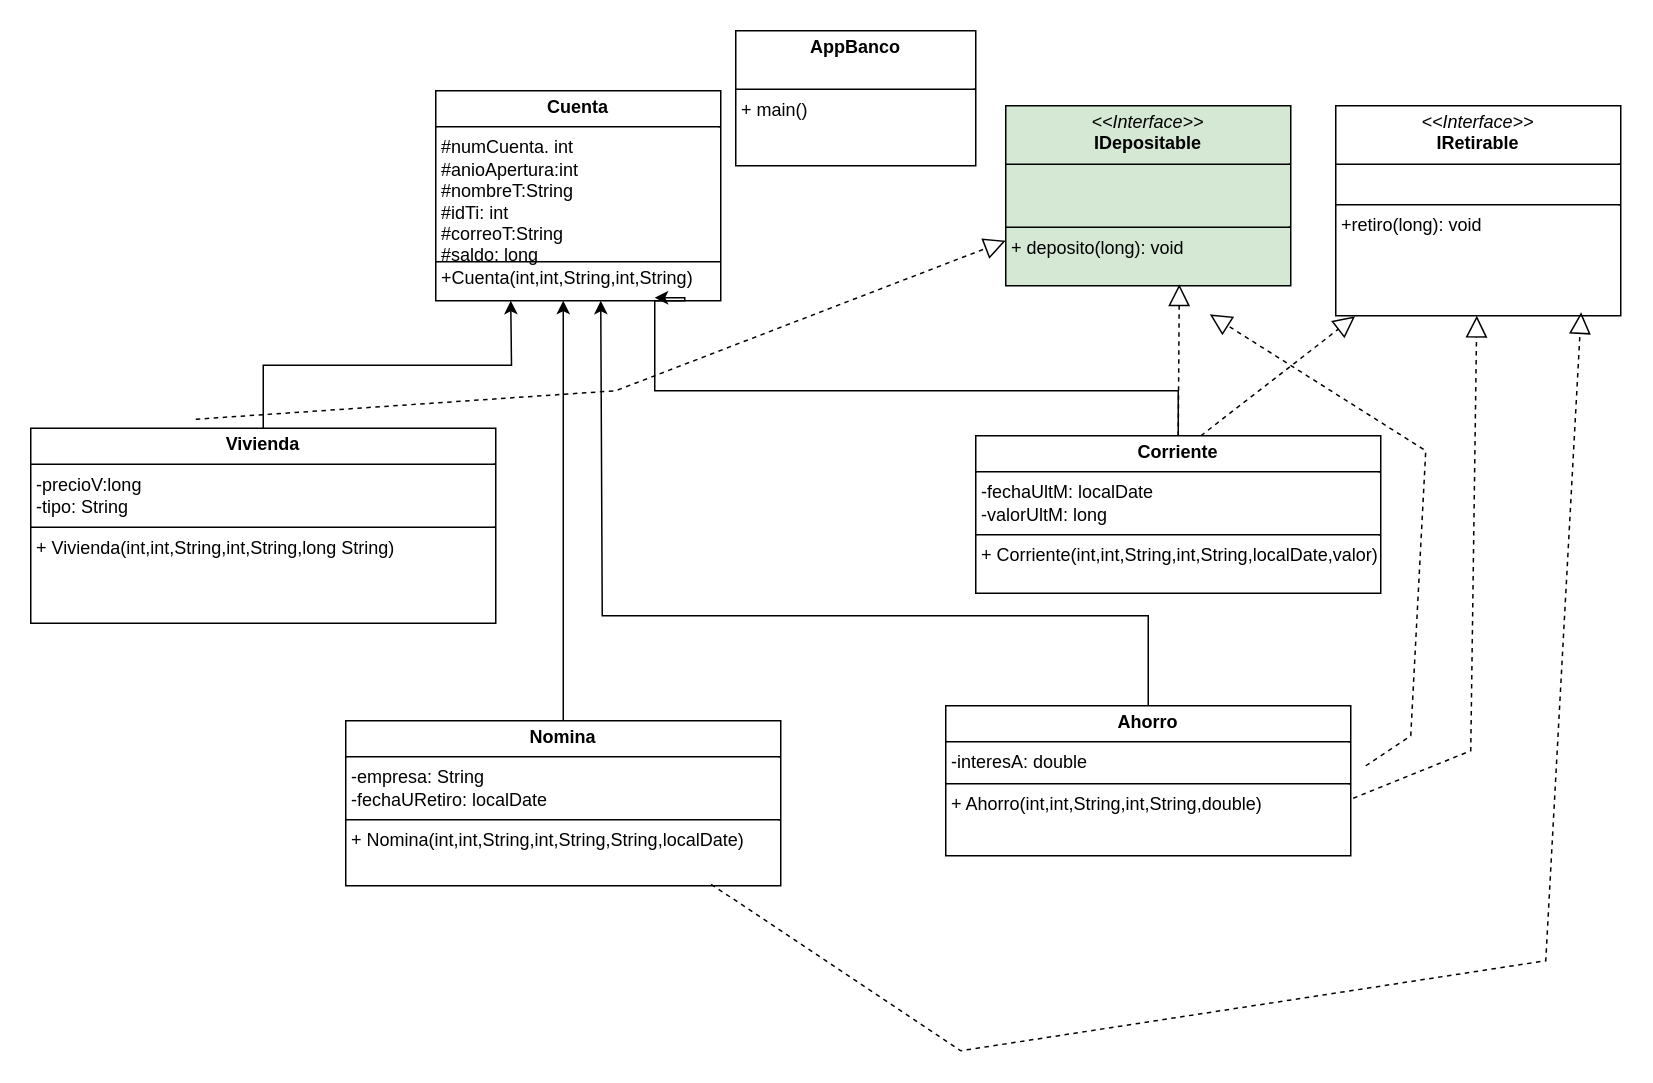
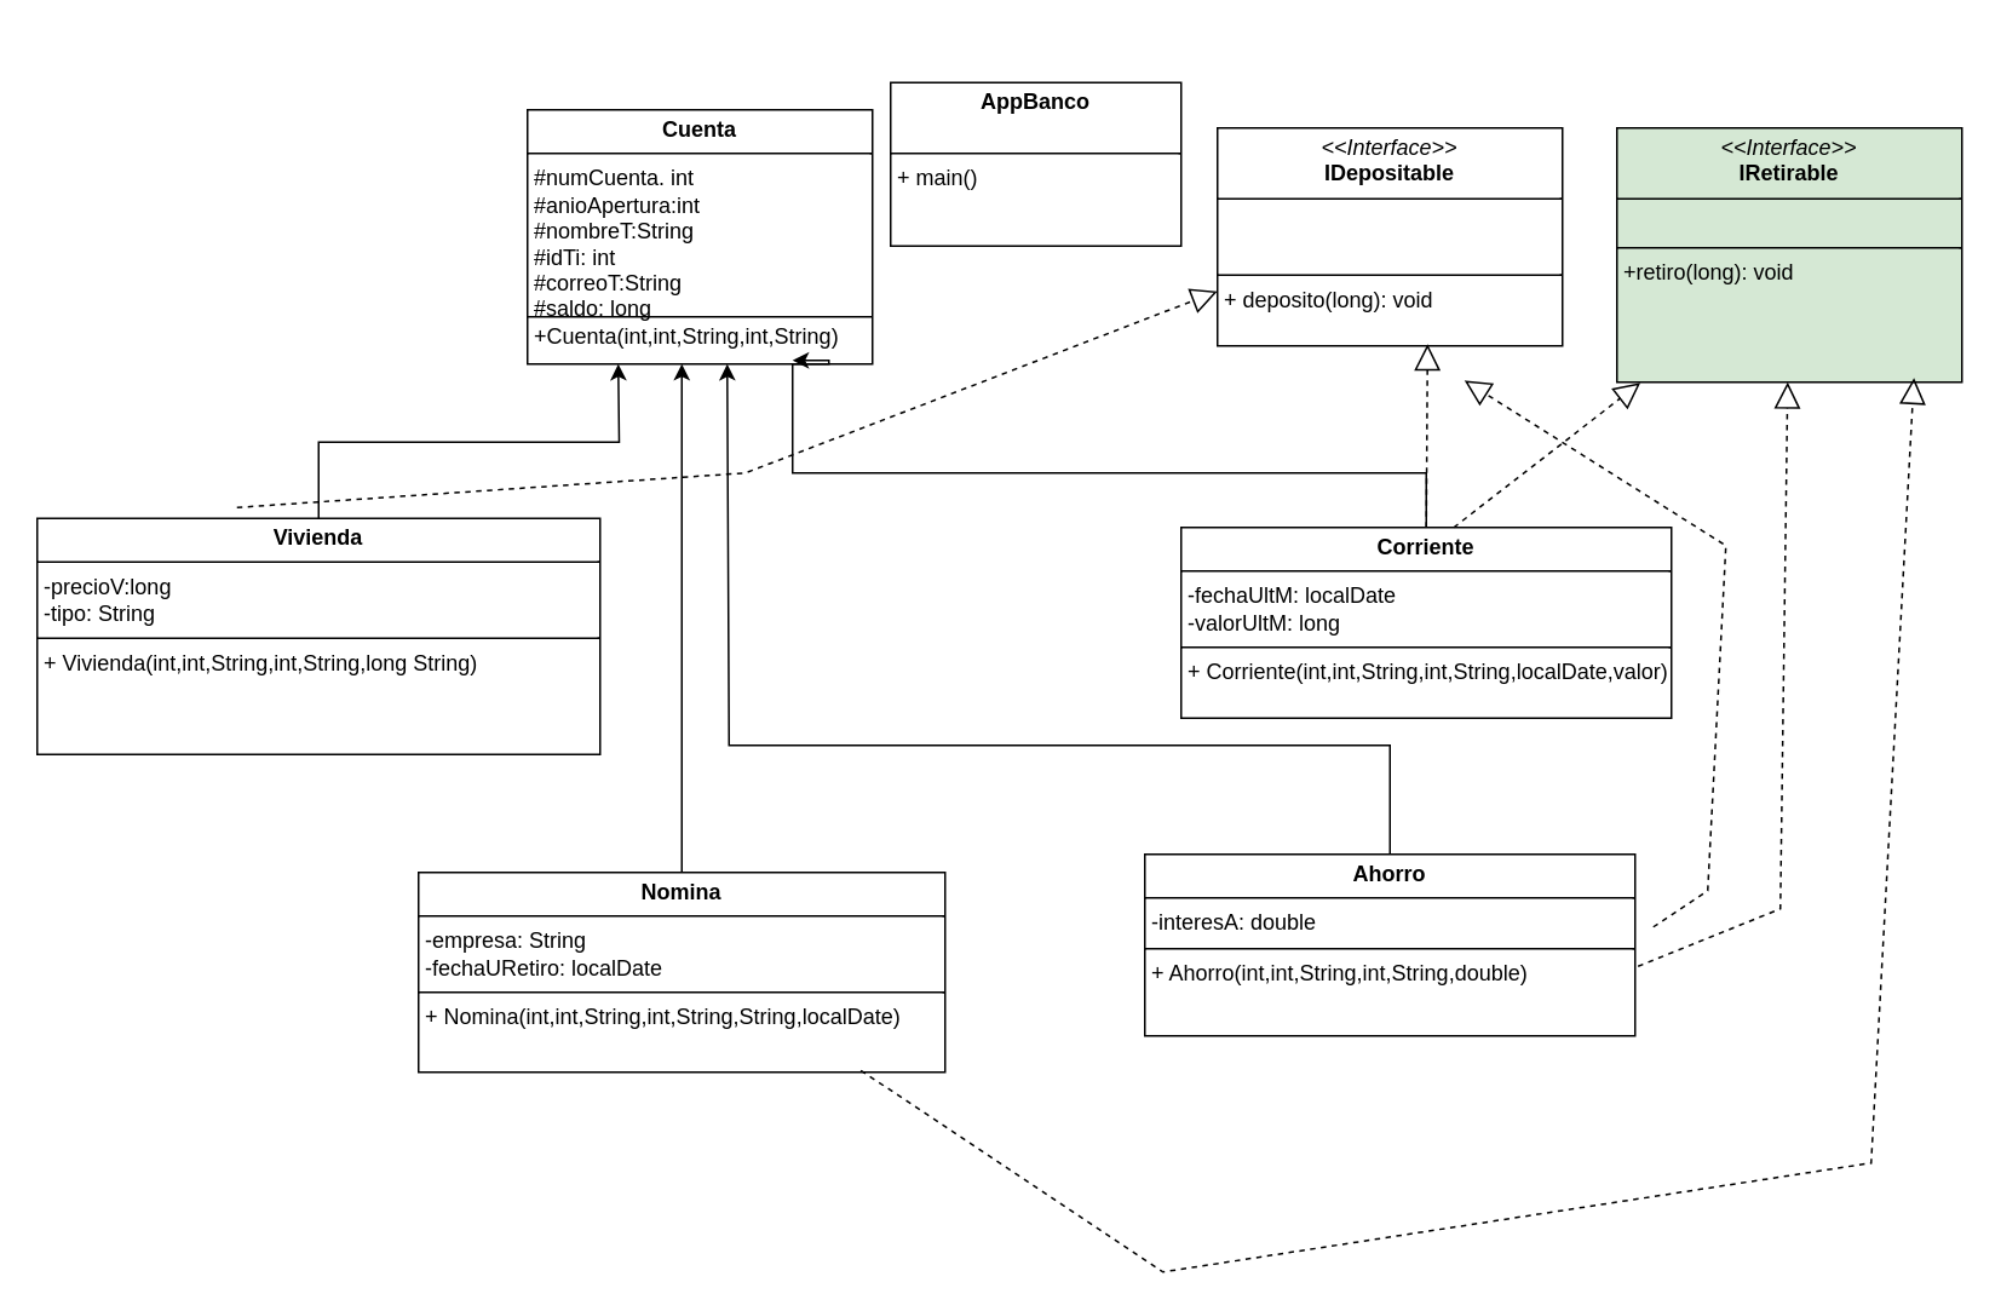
- <mxCell id="20" value="&lt;p style=&quot;margin:0px;margin-top:4px;text-align:center;&quot;&gt;&lt;b&gt;AppBanco&lt;/b&gt;&lt;/p&gt;&lt;p style=&quot;margin:0px;margin-left:4px;&quot;&gt;&lt;br&gt;&lt;/p&gt;&lt;hr size=&quot;1&quot; style=&quot;border-style:solid;&quot;&gt;&lt;p style=&quot;margin:0px;margin-left:4px;&quot;&gt;+ main()&lt;/p&gt;" style="verticalAlign=top;align=left;overflow=fill;html=1;whiteSpace=wrap;" vertex="1" parent="1"><mxGeometry x="490" y="20" width="160" height="90" as="geometry" /></mxCell>
+ <mxCell id="20" value="&lt;p style=&quot;margin:0px;margin-top:4px;text-align:center;&quot;&gt;&lt;b&gt;AppBanco&lt;/b&gt;&lt;/p&gt;&lt;p style=&quot;margin:0px;margin-left:4px;&quot;&gt;&lt;br&gt;&lt;/p&gt;&lt;hr size=&quot;1&quot; style=&quot;border-style:solid;&quot;&gt;&lt;p style=&quot;margin:0px;margin-left:4px;&quot;&gt;+ main()&lt;/p&gt;" style="verticalAlign=top;align=left;overflow=fill;html=1;whiteSpace=wrap;" vertex="1" parent="1"><mxGeometry x="490" y="45" width="160" height="90" as="geometry" /></mxCell>
- <mxCell id="3" value="&lt;p style=&quot;margin:0px;margin-top:4px;text-align:center;&quot;&gt;&lt;i&gt;&amp;lt;&amp;lt;Interface&amp;gt;&amp;gt;&lt;/i&gt;&lt;br&gt;&lt;b&gt;IDepositable&lt;/b&gt;&lt;/p&gt;&lt;hr size=&quot;1&quot; style=&quot;border-style:solid;&quot;&gt;&lt;p style=&quot;margin:0px;margin-left:4px;&quot;&gt;&lt;br&gt;&lt;br&gt;&lt;/p&gt;&lt;hr size=&quot;1&quot; style=&quot;border-style:solid;&quot;&gt;&lt;p style=&quot;margin:0px;margin-left:4px;&quot;&gt;+ deposito(long): void&lt;br&gt;&lt;br&gt;&lt;/p&gt;" style="verticalAlign=top;align=left;overflow=fill;html=1;whiteSpace=wrap;fillColor=#d5e8d4;" vertex="1" parent="1"><mxGeometry x="670" y="70" width="190" height="120" as="geometry" /></mxCell>
+ <mxCell id="3" value="&lt;p style=&quot;margin:0px;margin-top:4px;text-align:center;&quot;&gt;&lt;i&gt;&amp;lt;&amp;lt;Interface&amp;gt;&amp;gt;&lt;/i&gt;&lt;br&gt;&lt;b&gt;IDepositable&lt;/b&gt;&lt;/p&gt;&lt;hr size=&quot;1&quot; style=&quot;border-style:solid;&quot;&gt;&lt;p style=&quot;margin:0px;margin-left:4px;&quot;&gt;&lt;br&gt;&lt;br&gt;&lt;/p&gt;&lt;hr size=&quot;1&quot; style=&quot;border-style:solid;&quot;&gt;&lt;p style=&quot;margin:0px;margin-left:4px;&quot;&gt;+ deposito(long): void&lt;br&gt;&lt;br&gt;&lt;/p&gt;" style="verticalAlign=top;align=left;overflow=fill;html=1;whiteSpace=wrap;" vertex="1" parent="1"><mxGeometry x="670" y="70" width="190" height="120" as="geometry" /></mxCell>
- <mxCell id="4" value="&lt;p style=&quot;margin:0px;margin-top:4px;text-align:center;&quot;&gt;&lt;i&gt;&amp;lt;&amp;lt;Interface&amp;gt;&amp;gt;&lt;/i&gt;&lt;br&gt;&lt;b&gt;IRetirable&lt;/b&gt;&lt;/p&gt;&lt;hr size=&quot;1&quot; style=&quot;border-style:solid;&quot;&gt;&lt;p style=&quot;margin:0px;margin-left:4px;&quot;&gt;&lt;br&gt;&lt;/p&gt;&lt;hr size=&quot;1&quot; style=&quot;border-style:solid;&quot;&gt;&lt;p style=&quot;margin:0px;margin-left:4px;&quot;&gt;+retiro(long): void&lt;br&gt;&lt;br&gt;&lt;/p&gt;" style="verticalAlign=top;align=left;overflow=fill;html=1;whiteSpace=wrap;" vertex="1" parent="1"><mxGeometry x="890" y="70" width="190" height="140" as="geometry" /></mxCell>
+ <mxCell id="4" value="&lt;p style=&quot;margin:0px;margin-top:4px;text-align:center;&quot;&gt;&lt;i&gt;&amp;lt;&amp;lt;Interface&amp;gt;&amp;gt;&lt;/i&gt;&lt;br&gt;&lt;b&gt;IRetirable&lt;/b&gt;&lt;/p&gt;&lt;hr size=&quot;1&quot; style=&quot;border-style:solid;&quot;&gt;&lt;p style=&quot;margin:0px;margin-left:4px;&quot;&gt;&lt;br&gt;&lt;/p&gt;&lt;hr size=&quot;1&quot; style=&quot;border-style:solid;&quot;&gt;&lt;p style=&quot;margin:0px;margin-left:4px;&quot;&gt;+retiro(long): void&lt;br&gt;&lt;br&gt;&lt;/p&gt;" style="verticalAlign=top;align=left;overflow=fill;html=1;whiteSpace=wrap;fillColor=#d5e8d4;" vertex="1" parent="1"><mxGeometry x="890" y="70" width="190" height="140" as="geometry" /></mxCell>
